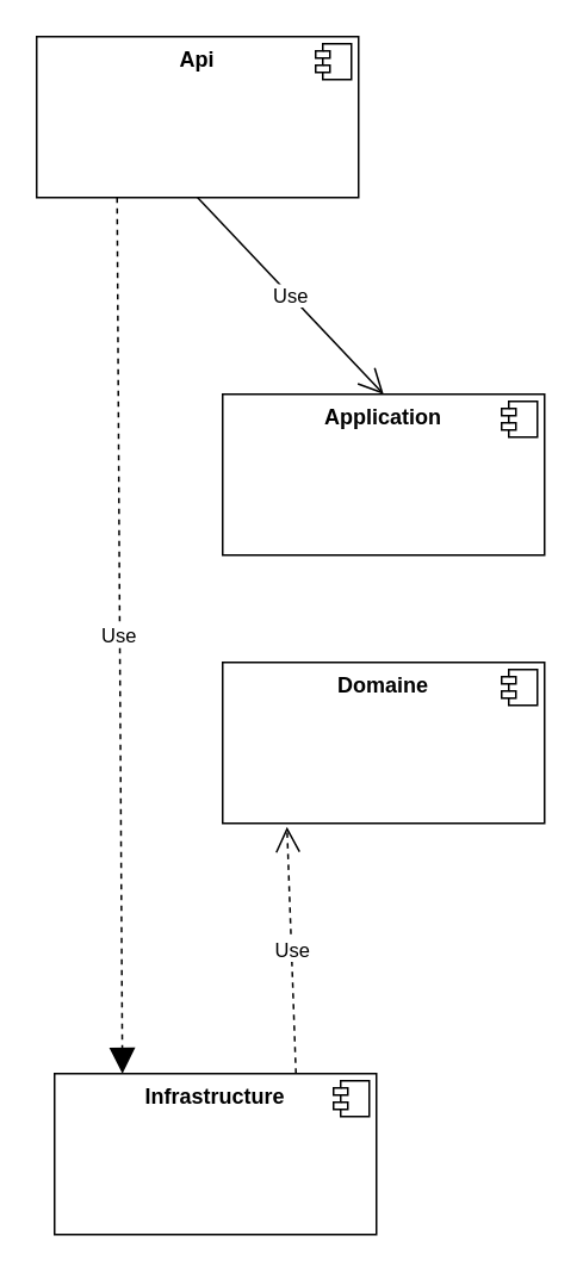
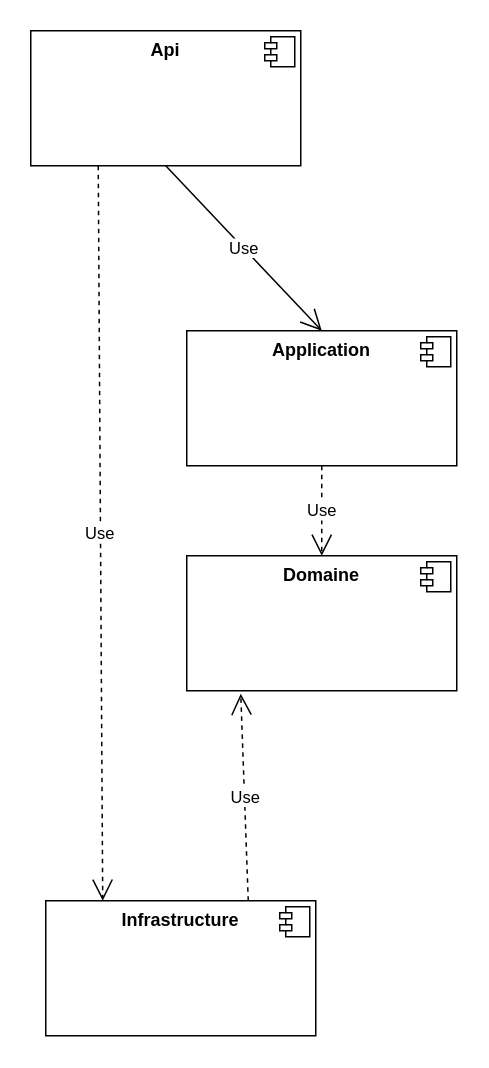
+ <mxCell id="10" value="Use" style="endArrow=open;endSize=12;dashed=1;html=1;rounded=0;entryX=0.5;entryY=0;entryDx=0;entryDy=0;" parent="1" source="6" target="8" edge="1"><mxGeometry width="160" relative="1" as="geometry"><mxPoint x="350" y="190" as="sourcePoint" /><mxPoint x="510" y="190" as="targetPoint" /></mxGeometry></mxCell>
- <mxCell id="11" value="Use" style="endArrow=block;endSize=12;dashed=1;html=1;rounded=0;exitX=0.25;exitY=1;exitDx=0;exitDy=0;entryX=0.211;entryY=0;entryDx=0;entryDy=0;entryPerimeter=0;" parent="1" source="2" target="4" edge="1"><mxGeometry width="160" relative="1" as="geometry"><mxPoint x="149" y="120" as="sourcePoint" /><mxPoint x="195" y="190" as="targetPoint" /></mxGeometry></mxCell>
+ <mxCell id="11" value="Use" style="endArrow=open;endSize=12;dashed=1;html=1;rounded=0;exitX=0.25;exitY=1;exitDx=0;exitDy=0;entryX=0.211;entryY=0;entryDx=0;entryDy=0;entryPerimeter=0;" parent="1" source="2" target="4" edge="1"><mxGeometry width="160" relative="1" as="geometry"><mxPoint x="149" y="120" as="sourcePoint" /><mxPoint x="195" y="190" as="targetPoint" /></mxGeometry></mxCell>
